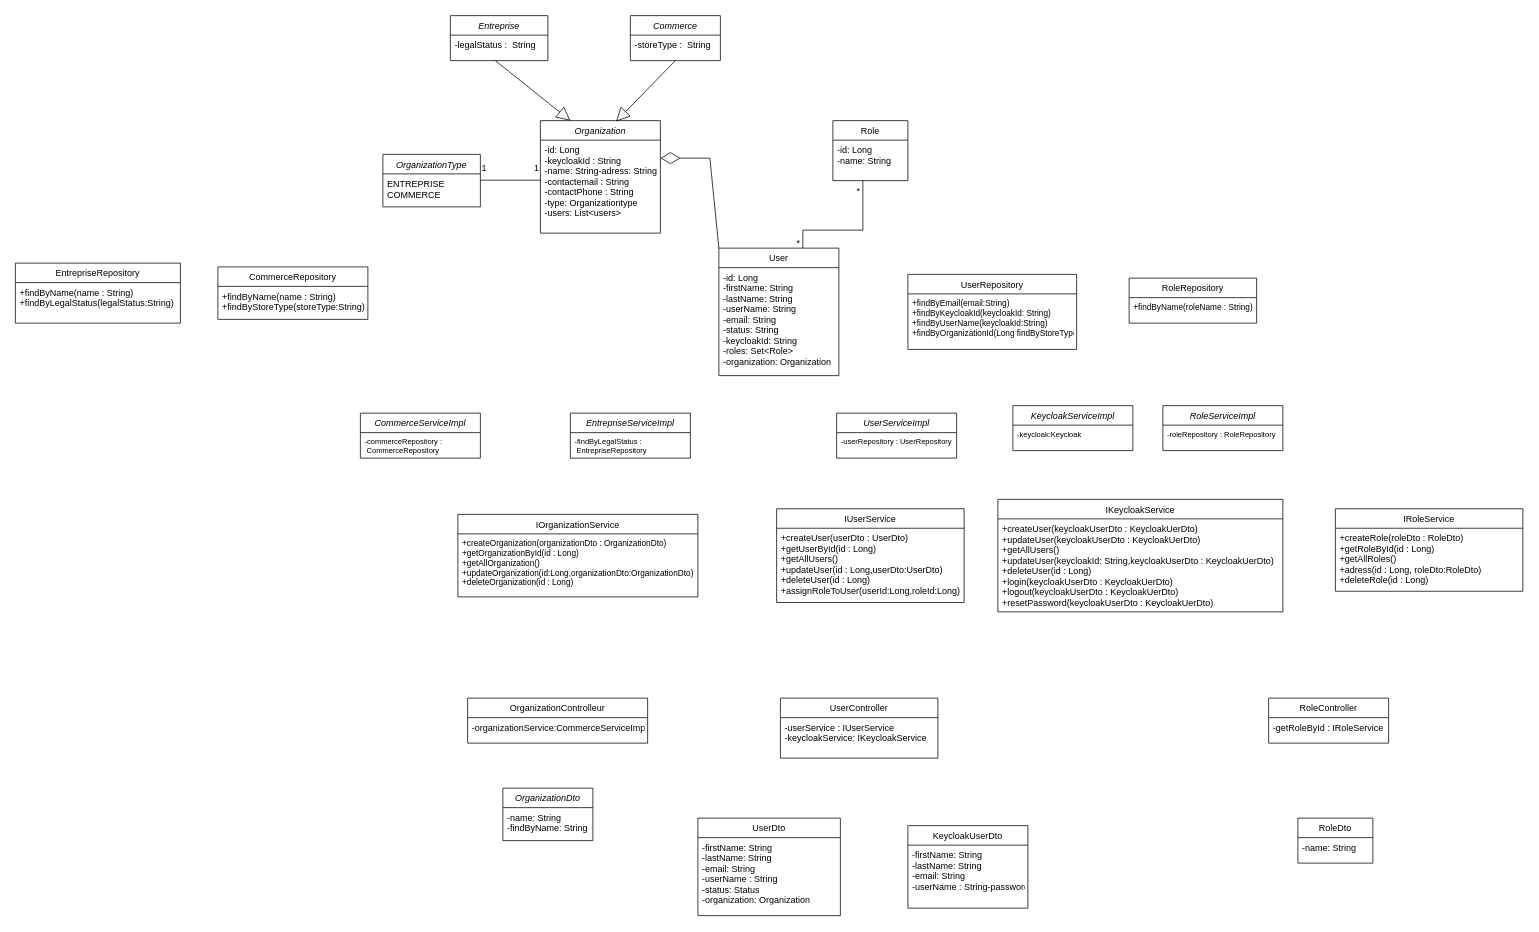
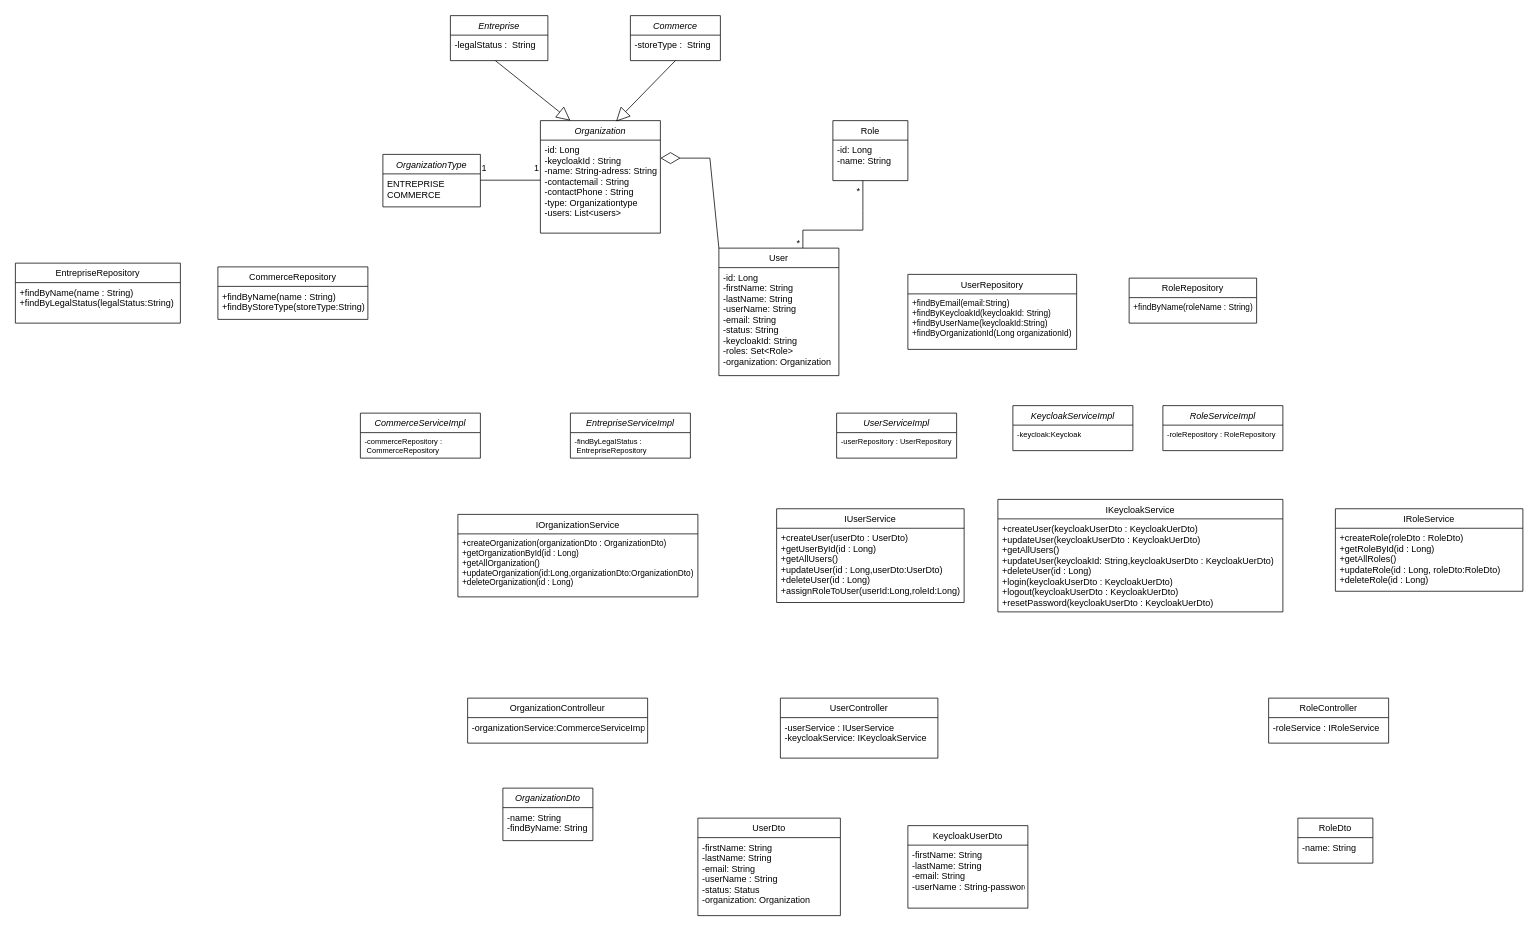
- <mxCell id="20" value="+findByEmail(email:String)&#10;+findByKeycloakId(keycloakId: String)&#10;+findByUserName(keycloakId:String)&#10;+findByOrganizationId(Long findByStoreType)&#10;" style="text;align=left;verticalAlign=top;spacingLeft=4;spacingRight=4;overflow=hidden;rotatable=0;points=[[0,0.5],[1,0.5]];portConstraint=eastwest;fontSize=11;" parent="19" vertex="1"><mxGeometry y="26" width="225" height="74" as="geometry" /></mxCell>
+ <mxCell id="20" value="+findByEmail(email:String)&#10;+findByKeycloakId(keycloakId: String)&#10;+findByUserName(keycloakId:String)&#10;+findByOrganizationId(Long organizationId)&#10;" style="text;align=left;verticalAlign=top;spacingLeft=4;spacingRight=4;overflow=hidden;rotatable=0;points=[[0,0.5],[1,0.5]];portConstraint=eastwest;fontSize=11;" parent="19" vertex="1"><mxGeometry y="26" width="225" height="74" as="geometry" /></mxCell>
- <mxCell id="26" value="+createRole(roleDto : RoleDto)&#10;+getRoleById(id : Long)&#10;+getAllRoles()&#10;+adress(id : Long, roleDto:RoleDto)&#10;+deleteRole(id : Long)&#10;" style="text;align=left;verticalAlign=top;spacingLeft=4;spacingRight=4;overflow=hidden;rotatable=0;points=[[0,0.5],[1,0.5]];portConstraint=eastwest;" parent="25" vertex="1"><mxGeometry y="26" width="250" height="84" as="geometry" /></mxCell>
+ <mxCell id="26" value="+createRole(roleDto : RoleDto)&#10;+getRoleById(id : Long)&#10;+getAllRoles()&#10;+updateRole(id : Long, roleDto:RoleDto)&#10;+deleteRole(id : Long)&#10;" style="text;align=left;verticalAlign=top;spacingLeft=4;spacingRight=4;overflow=hidden;rotatable=0;points=[[0,0.5],[1,0.5]];portConstraint=eastwest;" parent="25" vertex="1"><mxGeometry y="26" width="250" height="84" as="geometry" /></mxCell>
- <mxCell id="34" value="-getRoleById : IRoleService" style="text;align=left;verticalAlign=top;spacingLeft=4;spacingRight=4;overflow=hidden;rotatable=0;points=[[0,0.5],[1,0.5]];portConstraint=eastwest;" parent="33" vertex="1"><mxGeometry y="26" width="160" height="34" as="geometry" /></mxCell>
+ <mxCell id="34" value="-roleService : IRoleService" style="text;align=left;verticalAlign=top;spacingLeft=4;spacingRight=4;overflow=hidden;rotatable=0;points=[[0,0.5],[1,0.5]];portConstraint=eastwest;" parent="33" vertex="1"><mxGeometry y="26" width="160" height="34" as="geometry" /></mxCell>
